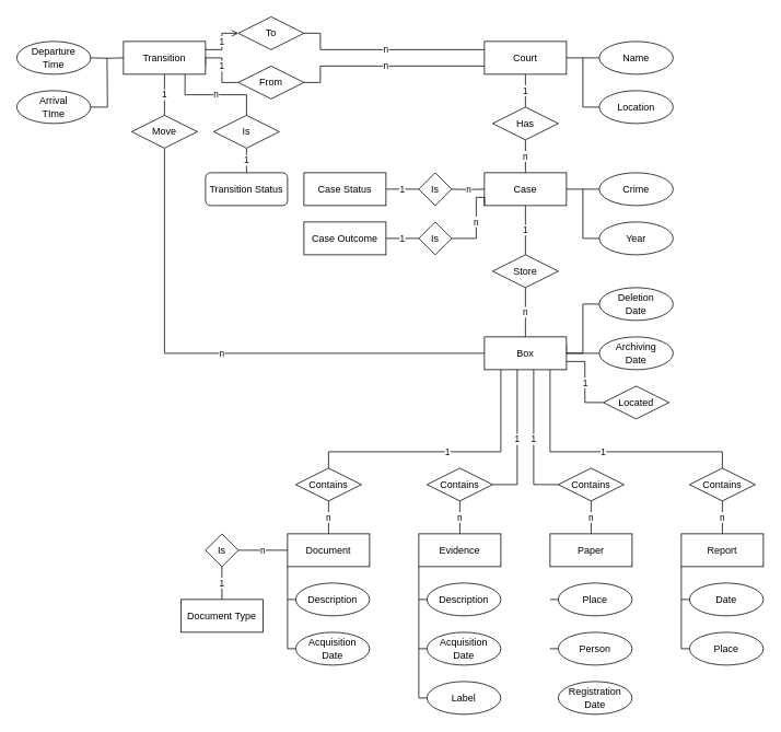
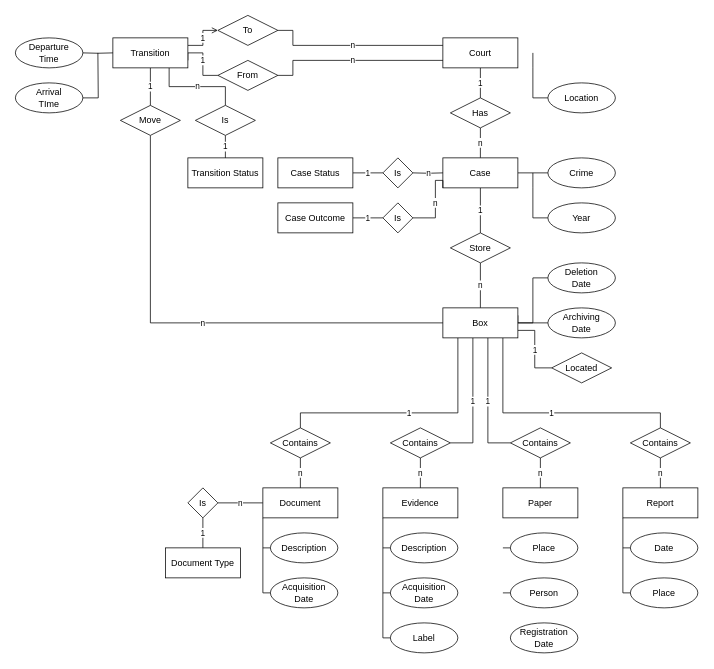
- <mxCell id="5" style="edgeStyle=orthogonalEdgeStyle;rounded=0;orthogonalLoop=1;jettySize=auto;html=1;endArrow=none;endFill=0;" parent="1" source="6" target="54" edge="1"><mxGeometry relative="1" as="geometry" /></mxCell>
- <mxCell id="54" value="Name" style="ellipse;whiteSpace=wrap;html=1;align=center;" parent="1" vertex="1"><mxGeometry x="730" y="50" width="90" height="40" as="geometry" /></mxCell>
- <mxCell id="62" value="Transition Status" style="whiteSpace=wrap;html=1;align=center;rounded=1;" parent="1" vertex="1"><mxGeometry x="250" y="210" width="100" height="40" as="geometry" /></mxCell>
+ <mxCell id="62" value="Transition Status" style="whiteSpace=wrap;html=1;align=center;" parent="1" vertex="1"><mxGeometry x="250" y="210" width="100" height="40" as="geometry" /></mxCell>
